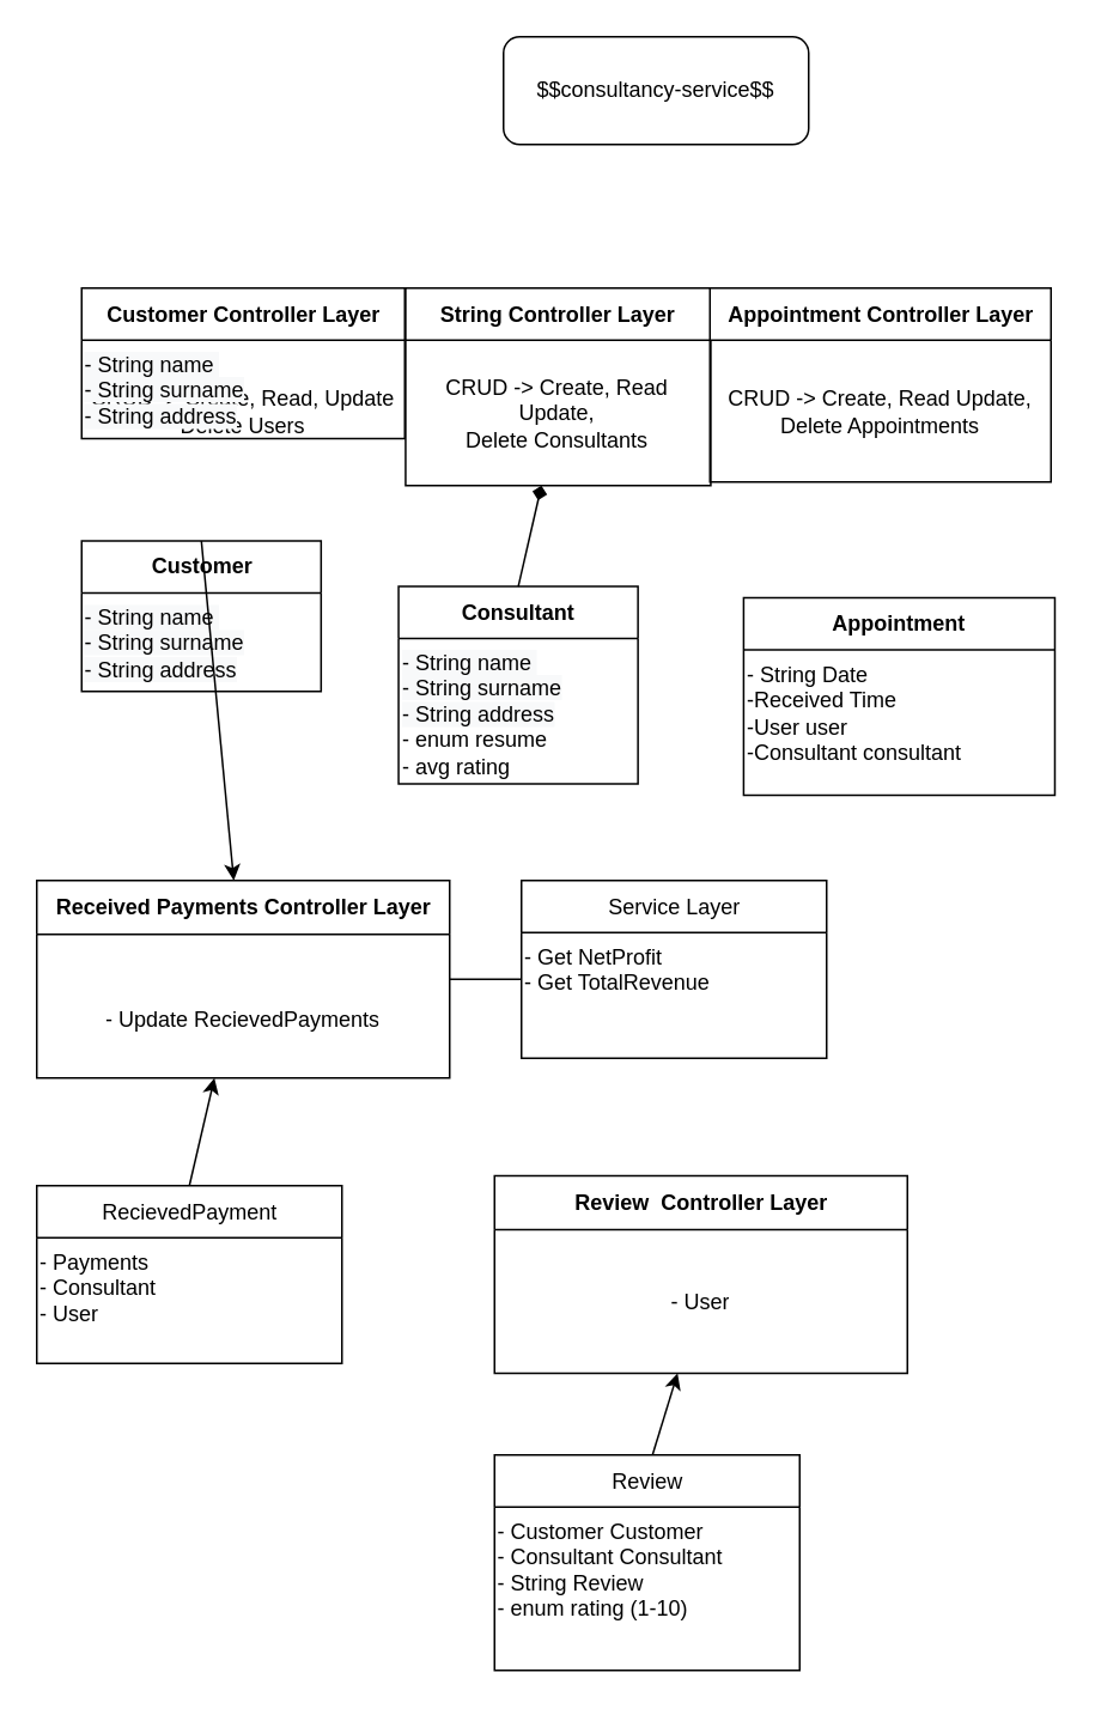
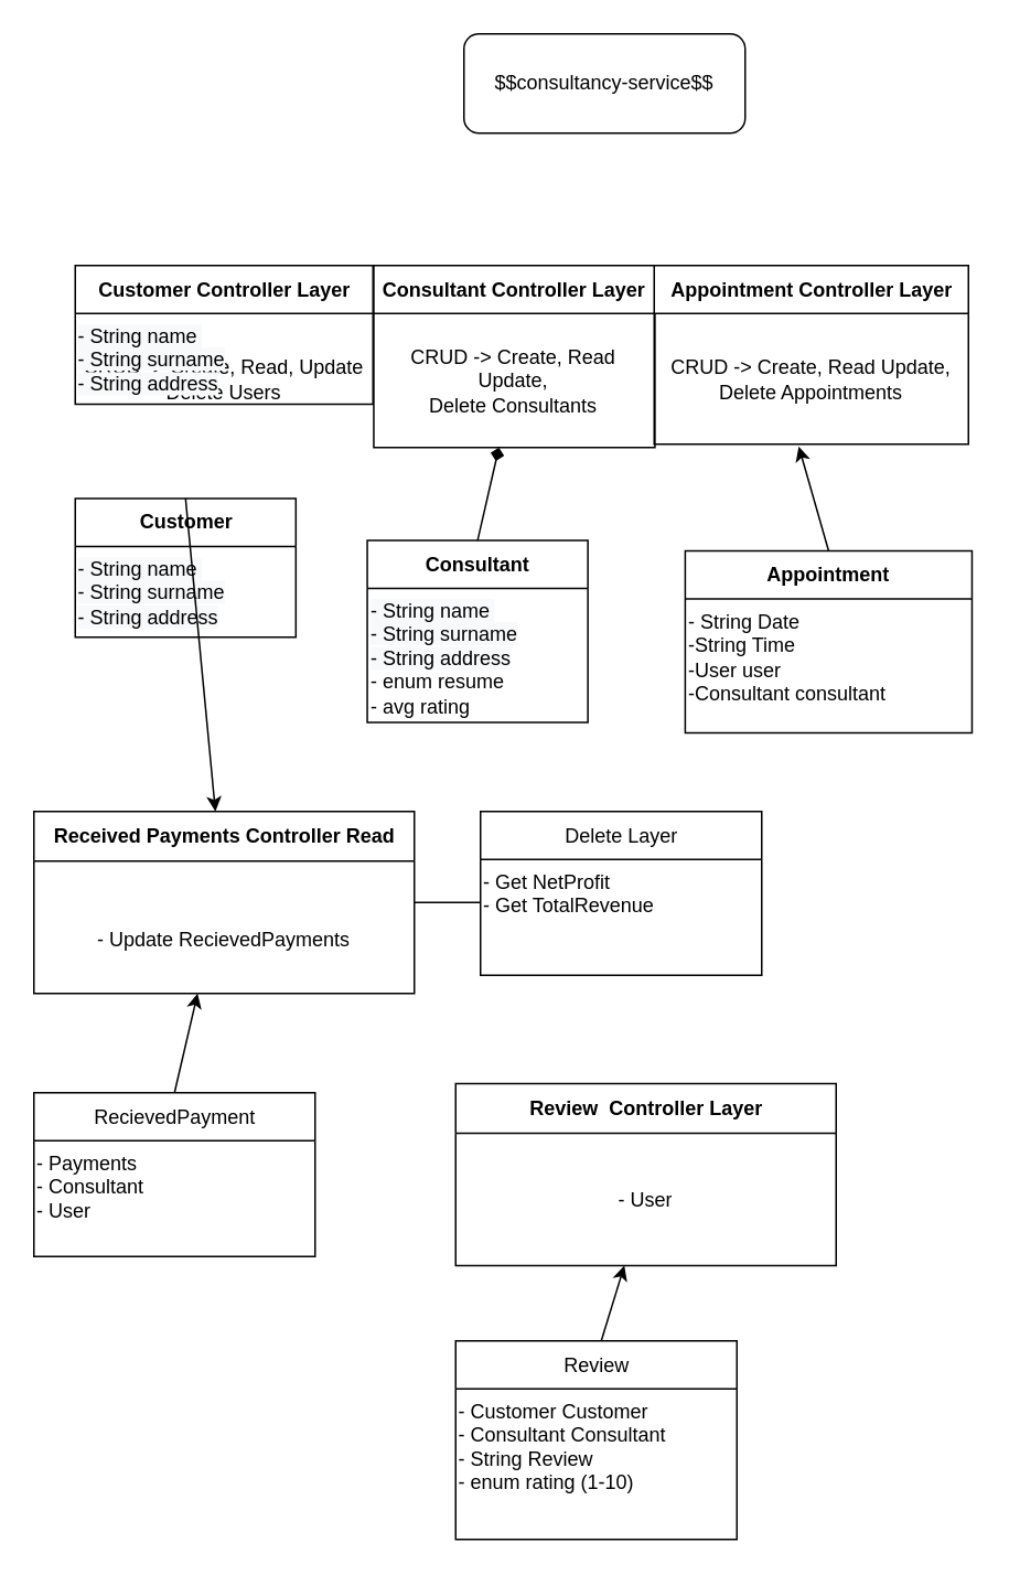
- <mxCell id="8" value="String Controller Layer" style="swimlane;fontStyle=1;align=center;verticalAlign=middle;childLayout=stackLayout;horizontal=1;startSize=29;horizontalStack=0;resizeParent=1;resizeParentMax=0;resizeLast=0;collapsible=0;marginBottom=0;html=1;" parent="7" vertex="1"><mxGeometry x="180.462" width="170" height="110" as="geometry" /></mxCell>
+ <mxCell id="8" value="Consultant Controller Layer" style="swimlane;fontStyle=1;align=center;verticalAlign=middle;childLayout=stackLayout;horizontal=1;startSize=29;horizontalStack=0;resizeParent=1;resizeParentMax=0;resizeLast=0;collapsible=0;marginBottom=0;html=1;" parent="7" vertex="1"><mxGeometry x="180.462" width="170" height="110" as="geometry" /></mxCell>
+ <mxCell id="20" value="" style="endArrow=classic;html=1;entryX=0.46;entryY=1.017;entryDx=0;entryDy=0;entryPerimeter=0;exitX=0.5;exitY=0;exitDx=0;exitDy=0;" parent="7" source="18" target="11" edge="1"><mxGeometry width="50" height="50" relative="1" as="geometry"><mxPoint x="384.462" y="282.081" as="sourcePoint" /><mxPoint x="458.184" y="133.016" as="targetPoint" /></mxGeometry></mxCell>
- <mxCell id="19" value="&lt;div&gt;&lt;span&gt;&lt;font face=&quot;helvetica&quot;&gt;- String Date&lt;/font&gt;&lt;/span&gt;&lt;/div&gt;&lt;div&gt;&lt;span&gt;&lt;font face=&quot;helvetica&quot;&gt;-Received Time&lt;/font&gt;&lt;/span&gt;&lt;/div&gt;&lt;div&gt;&lt;font face=&quot;helvetica&quot;&gt;-User user&lt;/font&gt;&lt;/div&gt;&lt;div&gt;&lt;font face=&quot;helvetica&quot;&gt;-Consultant consultant&lt;/font&gt;&lt;/div&gt;" style="text;whiteSpace=wrap;html=1;align=left;" parent="18" vertex="1"><mxGeometry y="29" width="173.38" height="81" as="geometry" /></mxCell>
+ <mxCell id="19" value="&lt;div&gt;&lt;span&gt;&lt;font face=&quot;helvetica&quot;&gt;- String Date&lt;/font&gt;&lt;/span&gt;&lt;/div&gt;&lt;div&gt;&lt;span&gt;&lt;font face=&quot;helvetica&quot;&gt;-String Time&lt;/font&gt;&lt;/span&gt;&lt;/div&gt;&lt;div&gt;&lt;font face=&quot;helvetica&quot;&gt;-User user&lt;/font&gt;&lt;/div&gt;&lt;div&gt;&lt;font face=&quot;helvetica&quot;&gt;-Consultant consultant&lt;/font&gt;&lt;/div&gt;" style="text;whiteSpace=wrap;html=1;align=left;" parent="18" vertex="1"><mxGeometry y="29" width="173.38" height="81" as="geometry" /></mxCell>
- <mxCell id="3" value="Received Payments Controller Layer" style="swimlane;fontStyle=1;align=center;verticalAlign=middle;childLayout=stackLayout;horizontal=1;startSize=30;horizontalStack=0;resizeParent=1;resizeParentMax=0;resizeLast=0;collapsible=0;marginBottom=0;html=1;" parent="1" vertex="1"><mxGeometry x="20" y="490" width="230" height="110" as="geometry" /></mxCell>
+ <mxCell id="3" value="Received Payments Controller Read" style="swimlane;fontStyle=1;align=center;verticalAlign=middle;childLayout=stackLayout;horizontal=1;startSize=30;horizontalStack=0;resizeParent=1;resizeParentMax=0;resizeLast=0;collapsible=0;marginBottom=0;html=1;" parent="1" vertex="1"><mxGeometry x="20" y="490" width="230" height="110" as="geometry" /></mxCell>
- <mxCell id="25" value="&lt;font face=&quot;helvetica&quot;&gt;&lt;span style=&quot;font-weight: 400&quot;&gt;Service Layer&lt;/span&gt;&lt;/font&gt;" style="swimlane;fontStyle=1;align=center;verticalAlign=middle;childLayout=stackLayout;horizontal=1;startSize=29;horizontalStack=0;resizeParent=1;resizeParentMax=0;resizeLast=0;collapsible=0;marginBottom=0;html=1;" parent="1" vertex="1"><mxGeometry x="290" y="490" width="170" height="99" as="geometry" /></mxCell>
+ <mxCell id="25" value="&lt;font face=&quot;helvetica&quot;&gt;&lt;span style=&quot;font-weight: 400&quot;&gt;Delete Layer&lt;/span&gt;&lt;/font&gt;" style="swimlane;fontStyle=1;align=center;verticalAlign=middle;childLayout=stackLayout;horizontal=1;startSize=29;horizontalStack=0;resizeParent=1;resizeParentMax=0;resizeLast=0;collapsible=0;marginBottom=0;html=1;" parent="1" vertex="1"><mxGeometry x="290" y="490" width="170" height="99" as="geometry" /></mxCell>
